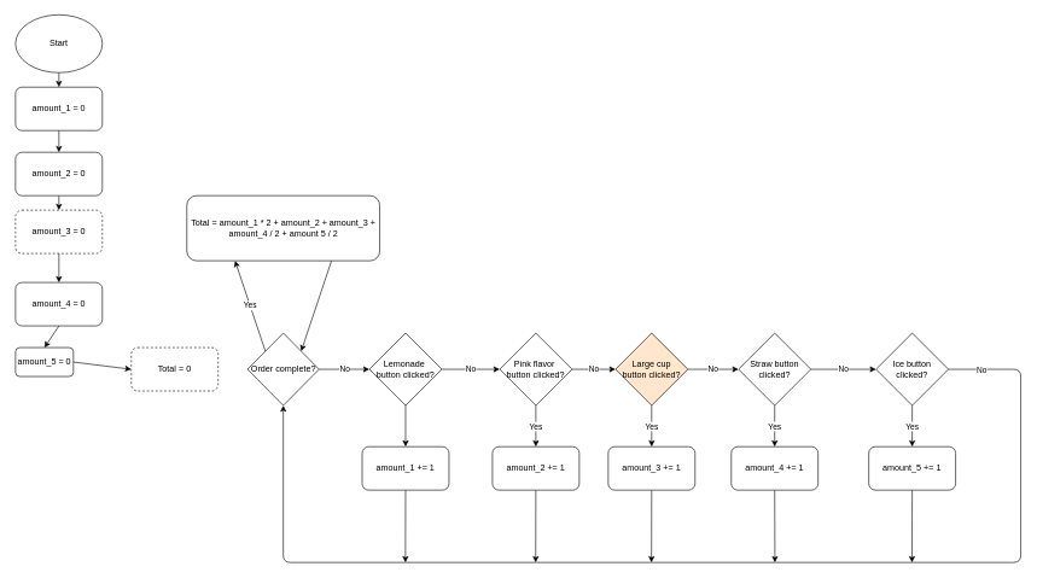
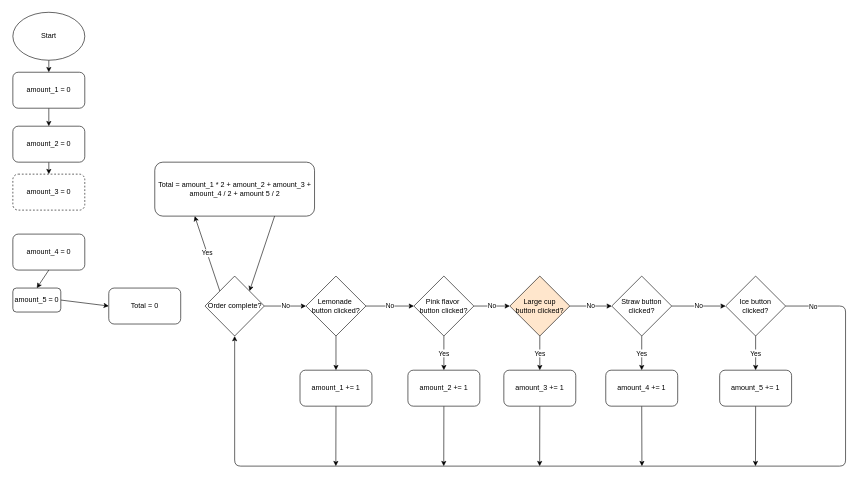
- <mxCell id="7" style="edgeStyle=none;html=1;exitX=0.5;exitY=1;exitDx=0;exitDy=0;" edge="1" parent="1" source="8" target="10"><mxGeometry relative="1" as="geometry" /></mxCell>
- <mxCell id="13" value="Total = 0" style="rounded=1;whiteSpace=wrap;html=1;dashed=1;" vertex="1" parent="1"><mxGeometry x="180" y="480" width="120" height="60" as="geometry" /></mxCell>
+ <mxCell id="13" value="Total = 0" style="rounded=1;whiteSpace=wrap;html=1;" vertex="1" parent="1"><mxGeometry x="180" y="480" width="120" height="60" as="geometry" /></mxCell>
